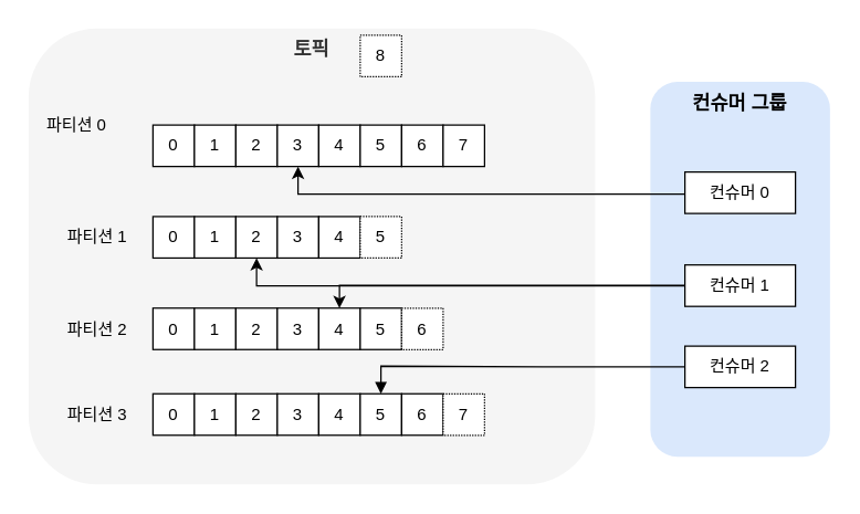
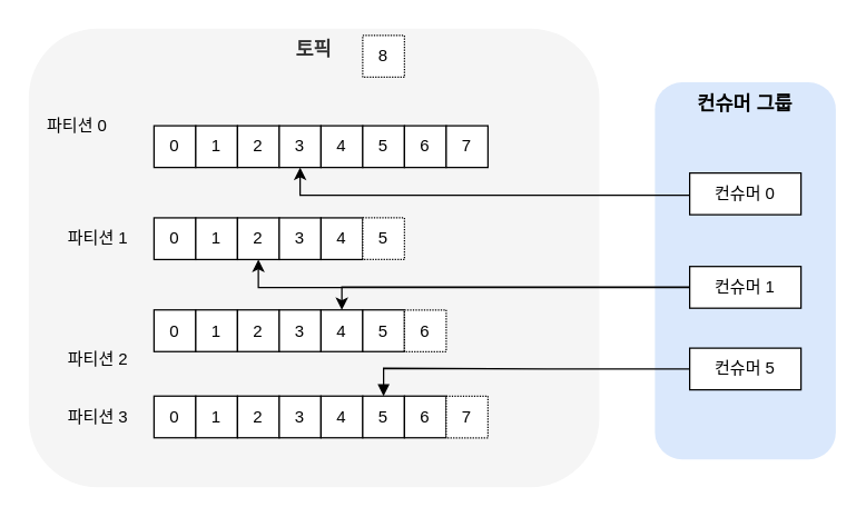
- <mxCell id="36" value="파티션 2" style="text;html=1;strokeColor=none;fillColor=none;align=center;verticalAlign=middle;whiteSpace=wrap;rounded=0;" vertex="1" parent="1"><mxGeometry x="40" y="222.5" width="60" height="30" as="geometry" /></mxCell>
+ <mxCell id="36" value="파티션 2" style="text;html=1;strokeColor=none;fillColor=none;align=center;verticalAlign=middle;whiteSpace=wrap;rounded=0;" vertex="1" parent="1"><mxGeometry x="40" y="242.5" width="60" height="30" as="geometry" /></mxCell>
- <mxCell id="44" value="컨슈머 2" style="rounded=0;whiteSpace=wrap;html=1;" vertex="1" parent="1"><mxGeometry x="495" y="250" width="80" height="30" as="geometry" /></mxCell>
+ <mxCell id="44" value="컨슈머 5" style="rounded=0;whiteSpace=wrap;html=1;" vertex="1" parent="1"><mxGeometry x="495" y="250" width="80" height="30" as="geometry" /></mxCell>
